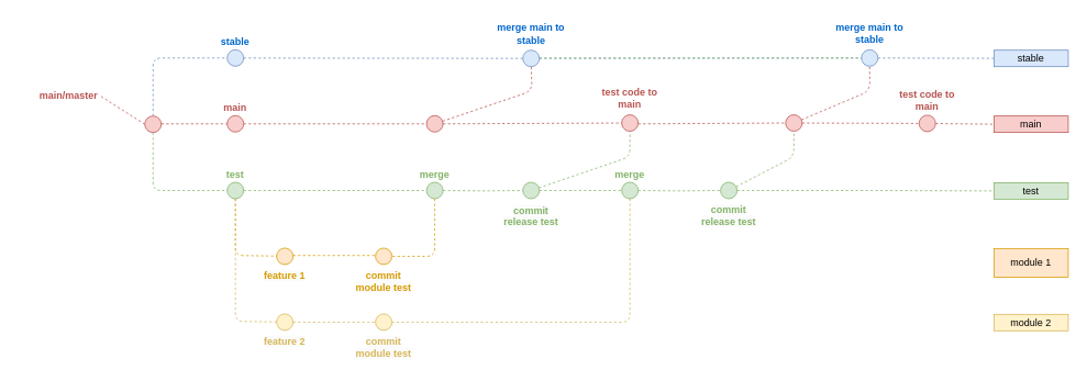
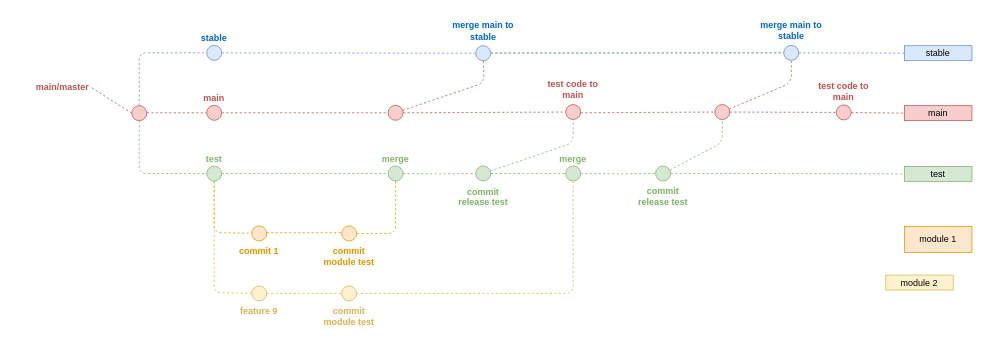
- <mxCell id="50" value="&lt;span style=&quot;color: rgb(215, 155, 0); font-family: Helvetica; font-size: 12px; font-style: normal; font-variant-ligatures: normal; font-variant-caps: normal; font-weight: 700; letter-spacing: normal; orphans: 2; text-indent: 0px; text-transform: none; widows: 2; word-spacing: 0px; -webkit-text-stroke-width: 0px; background-color: rgb(251, 251, 251); text-decoration-thickness: initial; text-decoration-style: initial; text-decoration-color: initial; float: none; display: inline !important;&quot;&gt;feature 1&lt;/span&gt;" style="text;whiteSpace=wrap;html=1;align=center;" parent="48" vertex="1"><mxGeometry x="20" y="20" width="60" height="40" as="geometry" /></mxCell>
+ <mxCell id="50" value="&lt;span style=&quot;color: rgb(215, 155, 0); font-family: Helvetica; font-size: 12px; font-style: normal; font-variant-ligatures: normal; font-variant-caps: normal; font-weight: 700; letter-spacing: normal; orphans: 2; text-indent: 0px; text-transform: none; widows: 2; word-spacing: 0px; -webkit-text-stroke-width: 0px; background-color: rgb(251, 251, 251); text-decoration-thickness: initial; text-decoration-style: initial; text-decoration-color: initial; float: none; display: inline !important;&quot;&gt;commit 1&lt;/span&gt;" style="text;whiteSpace=wrap;html=1;align=center;" parent="48" vertex="1"><mxGeometry x="20" y="20" width="60" height="40" as="geometry" /></mxCell>
- <mxCell id="18" value="module 2" style="text;html=1;strokeColor=#d6b656;fillColor=#fff2cc;align=center;verticalAlign=middle;whiteSpace=wrap;rounded=0;" parent="1" vertex="1"><mxGeometry x="1206.06" y="381.5" width="90" height="20" as="geometry" /></mxCell>
+ <mxCell id="18" value="module 2" style="text;html=1;strokeColor=#d6b656;fillColor=#fff2cc;align=center;verticalAlign=middle;whiteSpace=wrap;rounded=0;" parent="1" vertex="1"><mxGeometry x="1181.06" y="366.5" width="90" height="20" as="geometry" /></mxCell>
- <mxCell id="53" value="&lt;span style=&quot;color: rgb(214, 182, 86); font-family: Helvetica; font-size: 12px; font-style: normal; font-variant-ligatures: normal; font-variant-caps: normal; font-weight: 700; letter-spacing: normal; orphans: 2; text-indent: 0px; text-transform: none; widows: 2; word-spacing: 0px; -webkit-text-stroke-width: 0px; background-color: rgb(251, 251, 251); text-decoration-thickness: initial; text-decoration-style: initial; text-decoration-color: initial; float: none; display: inline !important;&quot;&gt;feature 2&lt;/span&gt;" style="text;whiteSpace=wrap;html=1;align=center;" parent="51" vertex="1"><mxGeometry y="20" width="60" height="40" as="geometry" /></mxCell>
+ <mxCell id="53" value="&lt;span style=&quot;color: rgb(214, 182, 86); font-family: Helvetica; font-size: 12px; font-style: normal; font-variant-ligatures: normal; font-variant-caps: normal; font-weight: 700; letter-spacing: normal; orphans: 2; text-indent: 0px; text-transform: none; widows: 2; word-spacing: 0px; -webkit-text-stroke-width: 0px; background-color: rgb(251, 251, 251); text-decoration-thickness: initial; text-decoration-style: initial; text-decoration-color: initial; float: none; display: inline !important;&quot;&gt;feature 9&lt;/span&gt;" style="text;whiteSpace=wrap;html=1;align=center;" parent="51" vertex="1"><mxGeometry y="20" width="60" height="40" as="geometry" /></mxCell>
